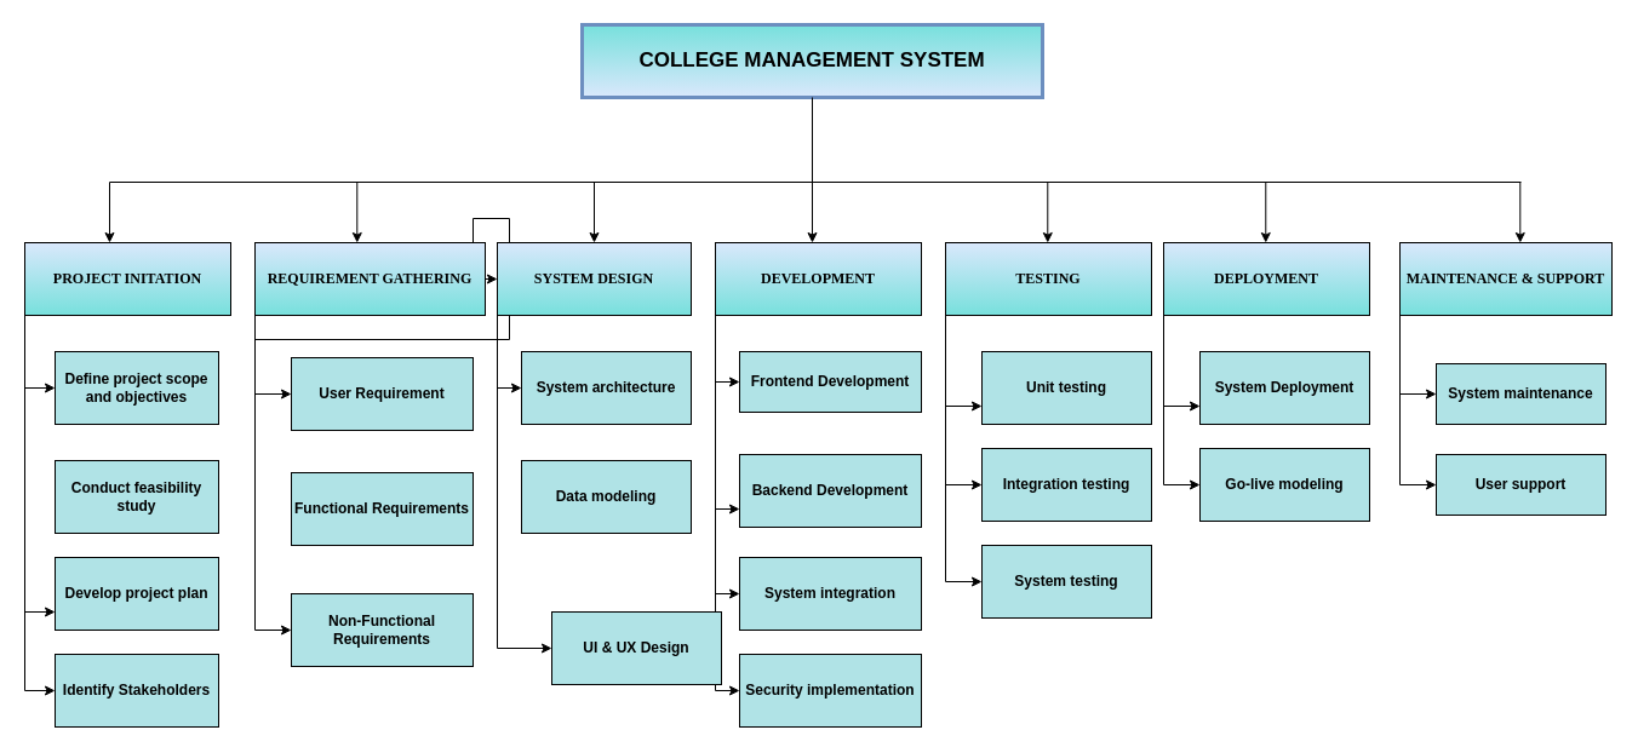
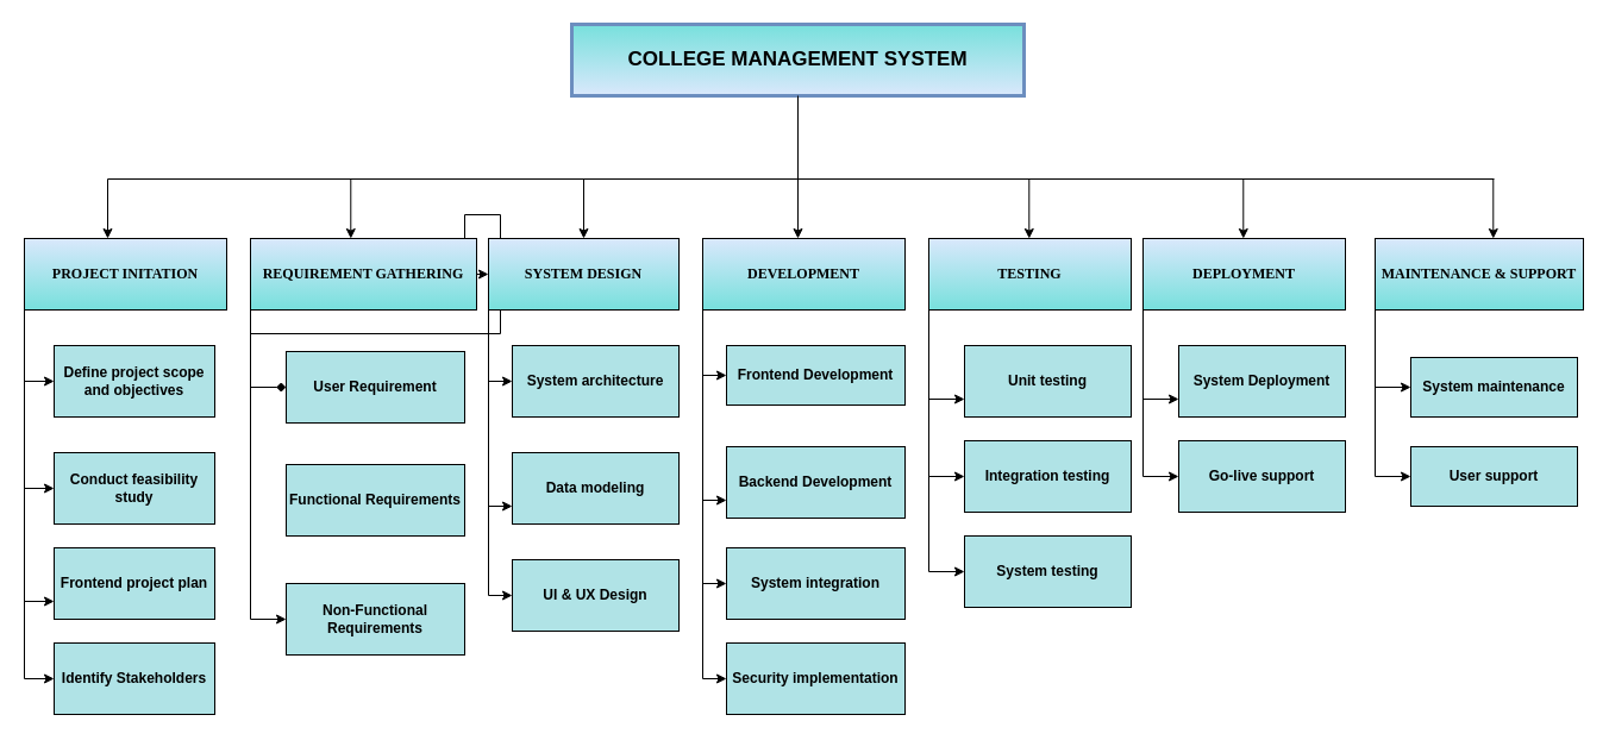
- <mxCell id="9" style="edgeStyle=orthogonalEdgeStyle;rounded=0;orthogonalLoop=1;jettySize=auto;html=1;entryX=0;entryY=0.5;entryDx=0;entryDy=0;exitX=0;exitY=1;exitDx=0;exitDy=0;" parent="1" source="10" target="39" edge="1"><mxGeometry relative="1" as="geometry" /></mxCell>
+ <mxCell id="9" style="edgeStyle=orthogonalEdgeStyle;rounded=0;orthogonalLoop=1;jettySize=auto;html=1;entryX=0;entryY=0.5;entryDx=0;entryDy=0;exitX=0;exitY=1;exitDx=0;exitDy=0;endArrow=diamond;" parent="1" source="10" target="39" edge="1"><mxGeometry relative="1" as="geometry" /></mxCell>
- <mxCell id="53" value="&lt;b&gt;Go-live modeling&lt;/b&gt;" style="rounded=0;whiteSpace=wrap;html=1;fillColor=#b0e3e6;strokeColor=#000000;strokeWidth=1;" parent="1" vertex="1"><mxGeometry x="990" y="370" width="140" height="60" as="geometry" /></mxCell>
+ <mxCell id="53" value="&lt;b&gt;Go-live support&lt;/b&gt;" style="rounded=0;whiteSpace=wrap;html=1;fillColor=#b0e3e6;strokeColor=#000000;strokeWidth=1;" parent="1" vertex="1"><mxGeometry x="990" y="370" width="140" height="60" as="geometry" /></mxCell>
+ <mxCell id="4" style="edgeStyle=orthogonalEdgeStyle;rounded=0;orthogonalLoop=1;jettySize=auto;html=1;entryX=0;entryY=0.5;entryDx=0;entryDy=0;exitX=0;exitY=1;exitDx=0;exitDy=0;" parent="1" source="6" target="46" edge="1"><mxGeometry relative="1" as="geometry" /></mxCell>
+ <mxCell id="12" style="edgeStyle=orthogonalEdgeStyle;rounded=0;orthogonalLoop=1;jettySize=auto;html=1;entryX=0;entryY=0.75;entryDx=0;entryDy=0;exitX=0;exitY=1;exitDx=0;exitDy=0;" parent="1" source="14" target="43" edge="1"><mxGeometry relative="1" as="geometry" /></mxCell>
- <mxCell id="47" value="&lt;b&gt;Develop project plan&lt;/b&gt;" style="rounded=0;whiteSpace=wrap;html=1;fillColor=#b0e3e6;strokeColor=#000000;strokeWidth=1;" parent="1" vertex="1"><mxGeometry x="45" y="460" width="135" height="60" as="geometry" /></mxCell>
+ <mxCell id="47" value="&lt;b&gt;Frontend project plan&lt;/b&gt;" style="rounded=0;whiteSpace=wrap;html=1;fillColor=#b0e3e6;strokeColor=#000000;strokeWidth=1;" parent="1" vertex="1"><mxGeometry x="45" y="460" width="135" height="60" as="geometry" /></mxCell>
- <mxCell id="44" value="&lt;b&gt;UI &amp;amp; UX Design&lt;/b&gt;" style="rounded=0;whiteSpace=wrap;html=1;fillColor=#b0e3e6;strokeColor=#000000;strokeWidth=1;" parent="1" vertex="1"><mxGeometry x="455" y="505" width="140" height="60" as="geometry" /></mxCell>
+ <mxCell id="44" value="&lt;b&gt;UI &amp;amp; UX Design&lt;/b&gt;" style="rounded=0;whiteSpace=wrap;html=1;fillColor=#b0e3e6;strokeColor=#000000;strokeWidth=1;" parent="1" vertex="1"><mxGeometry x="430" y="470" width="140" height="60" as="geometry" /></mxCell>
